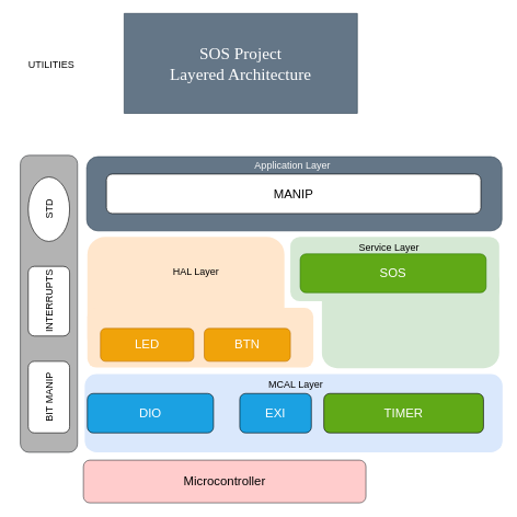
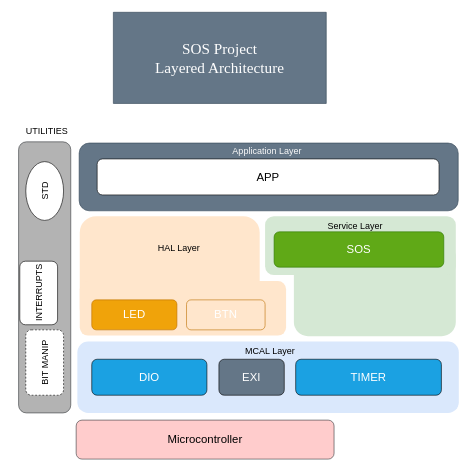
- <mxCell id="19" value="UTILITIES" style="text;html=1;strokeColor=none;fillColor=none;align=center;verticalAlign=middle;whiteSpace=wrap;rounded=0;fontSize=15;" parent="1" vertex="1"><mxGeometry x="20" y="83" width="115" height="30" as="geometry" /></mxCell>
+ <mxCell id="19" value="UTILITIES" style="text;html=1;strokeColor=none;fillColor=none;align=center;verticalAlign=middle;whiteSpace=wrap;rounded=0;fontSize=15;" parent="1" vertex="1"><mxGeometry x="20" y="203" width="115" height="30" as="geometry" /></mxCell>
- <mxCell id="10" value="MANIP" style="rounded=1;whiteSpace=wrap;html=1;fontSize=19;" parent="1" vertex="1"><mxGeometry x="161" y="264.5" width="570" height="60" as="geometry" /></mxCell>
+ <mxCell id="10" value="APP" style="rounded=1;whiteSpace=wrap;html=1;fontSize=19;" parent="1" vertex="1"><mxGeometry x="161" y="264.5" width="570" height="60" as="geometry" /></mxCell>
- <mxCell id="15" value="INTERRUPTS" style="rounded=1;whiteSpace=wrap;html=1;fontSize=15;horizontal=0;" parent="1" vertex="1"><mxGeometry x="42" y="405" width="63" height="106" as="geometry" /></mxCell>
+ <mxCell id="15" value="INTERRUPTS" style="rounded=1;whiteSpace=wrap;html=1;fontSize=15;horizontal=0;" parent="1" vertex="1"><mxGeometry x="32" y="435" width="63" height="106" as="geometry" /></mxCell>
- <mxCell id="25" value="BTN" style="rounded=1;whiteSpace=wrap;html=1;fillColor=#f0a30a;fontSize=19;fontColor=#FFFFFF;strokeColor=#BD7000;flipH=0;movable=1;resizable=1;rotatable=1;deletable=1;editable=1;locked=0;connectable=1;" parent="1" vertex="1"><mxGeometry x="310" y="499.5" width="131" height="50" as="geometry" /></mxCell>
+ <mxCell id="25" value="BTN" style="rounded=1;whiteSpace=wrap;html=1;fillColor=#ffe6cc;fontSize=19;fontColor=#FFFFFF;strokeColor=#BD7000;flipH=0;movable=1;resizable=1;rotatable=1;deletable=1;editable=1;locked=0;connectable=1;" parent="1" vertex="1"><mxGeometry x="310" y="499.5" width="131" height="50" as="geometry" /></mxCell>
- <mxCell id="13" value="BIT MANIP" style="rounded=1;whiteSpace=wrap;html=1;fontSize=15;horizontal=0;" parent="1" vertex="1"><mxGeometry x="42" y="549.5" width="63" height="109" as="geometry" /></mxCell>
+ <mxCell id="13" value="BIT MANIP" style="rounded=1;whiteSpace=wrap;html=1;fontSize=15;horizontal=0;dashed=1;" parent="1" vertex="1"><mxGeometry x="42" y="549.5" width="63" height="109" as="geometry" /></mxCell>
- <mxCell id="11" value="DIO" style="rounded=1;whiteSpace=wrap;html=1;fillColor=#1ba1e2;fontSize=19;fontColor=#ffffff;flipH=0;" parent="1" vertex="1"><mxGeometry x="132" y="598.5" width="192" height="60" as="geometry" /></mxCell>
+ <mxCell id="11" value="DIO" style="rounded=1;whiteSpace=wrap;html=1;fillColor=#1ba1e2;fontSize=19;fontColor=#ffffff;flipH=0;" parent="1" vertex="1"><mxGeometry x="152" y="598.5" width="192" height="60" as="geometry" /></mxCell>
- <mxCell id="24" value="EXI" style="rounded=1;whiteSpace=wrap;html=1;fillColor=#1ba1e2;fontSize=19;fontColor=#ffffff;flipH=0;" parent="1" vertex="1"><mxGeometry x="364" y="598.5" width="109" height="60" as="geometry" /></mxCell>
+ <mxCell id="24" value="EXI" style="rounded=1;whiteSpace=wrap;html=1;fillColor=#647687;fontSize=19;fontColor=#ffffff;flipH=0;" parent="1" vertex="1"><mxGeometry x="364" y="598.5" width="109" height="60" as="geometry" /></mxCell>
- <mxCell id="22" value="TIMER" style="rounded=1;whiteSpace=wrap;html=1;fillColor=#60a917;fontSize=19;fontColor=#ffffff;horizontal=1;" parent="1" vertex="1"><mxGeometry x="492" y="598.5" width="243" height="60" as="geometry" /></mxCell>
+ <mxCell id="22" value="TIMER" style="rounded=1;whiteSpace=wrap;html=1;fillColor=#1ba1e2;fontSize=19;fontColor=#ffffff;horizontal=1;" parent="1" vertex="1"><mxGeometry x="492" y="598.5" width="243" height="60" as="geometry" /></mxCell>
